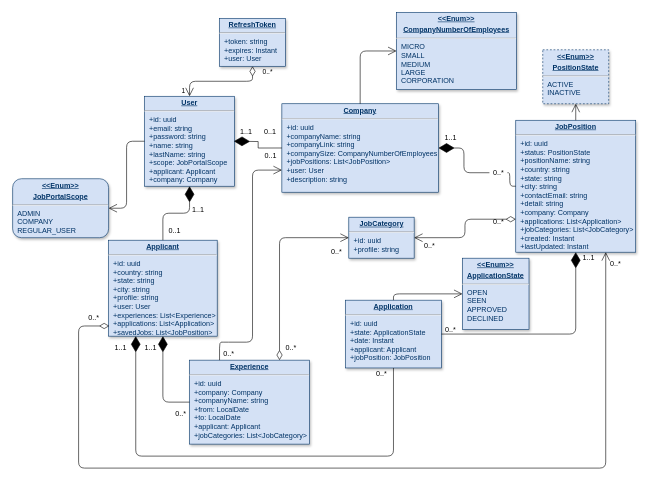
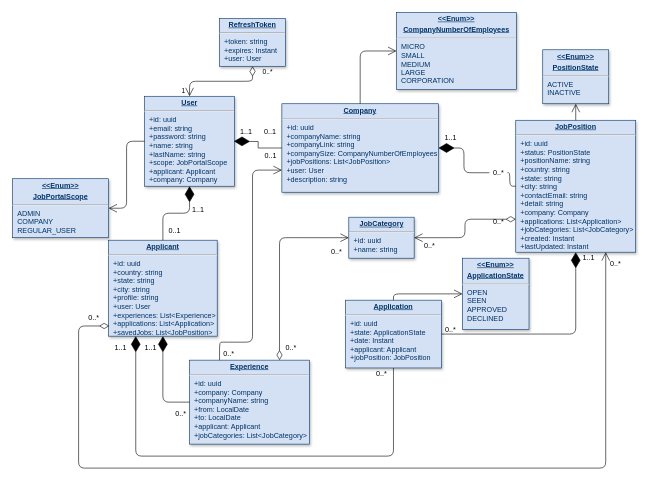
- <mxCell id="4" value="&lt;p style=&quot;margin: 0px; margin-top: 4px; text-align: center; text-decoration: underline;&quot;&gt;&lt;b&gt;&amp;lt;&amp;lt;Enum&amp;gt;&amp;gt;&lt;/b&gt;&lt;strong&gt;&lt;br&gt;&lt;/strong&gt;&lt;/p&gt;&lt;p style=&quot;margin: 0px; margin-top: 4px; text-align: center; text-decoration: underline;&quot;&gt;&lt;strong&gt;PositionState&lt;/strong&gt;&lt;/p&gt;&lt;hr&gt;&lt;p style=&quot;margin: 0px; margin-left: 8px;&quot;&gt;ACTIVE&lt;/p&gt;&lt;p style=&quot;margin: 0px; margin-left: 8px;&quot;&gt;INACTIVE&lt;/p&gt;" style="verticalAlign=top;align=left;overflow=fill;fontSize=12;fontFamily=Helvetica;html=1;strokeColor=#003366;shadow=1;fillColor=#D4E1F5;fontColor=#003366;dashed=1;" parent="1" vertex="1"><mxGeometry x="903.92" y="82.5" width="110" height="90" as="geometry" /></mxCell>
+ <mxCell id="4" value="&lt;p style=&quot;margin: 0px; margin-top: 4px; text-align: center; text-decoration: underline;&quot;&gt;&lt;b&gt;&amp;lt;&amp;lt;Enum&amp;gt;&amp;gt;&lt;/b&gt;&lt;strong&gt;&lt;br&gt;&lt;/strong&gt;&lt;/p&gt;&lt;p style=&quot;margin: 0px; margin-top: 4px; text-align: center; text-decoration: underline;&quot;&gt;&lt;strong&gt;PositionState&lt;/strong&gt;&lt;/p&gt;&lt;hr&gt;&lt;p style=&quot;margin: 0px; margin-left: 8px;&quot;&gt;ACTIVE&lt;/p&gt;&lt;p style=&quot;margin: 0px; margin-left: 8px;&quot;&gt;INACTIVE&lt;/p&gt;" style="verticalAlign=top;align=left;overflow=fill;fontSize=12;fontFamily=Helvetica;html=1;strokeColor=#003366;shadow=1;fillColor=#D4E1F5;fontColor=#003366" parent="1" vertex="1"><mxGeometry x="903.92" y="82.5" width="110" height="90" as="geometry" /></mxCell>
- <mxCell id="8" value="&lt;p style=&quot;margin: 0px; margin-top: 4px; text-align: center; text-decoration: underline;&quot;&gt;&lt;b&gt;&amp;lt;&amp;lt;Enum&amp;gt;&amp;gt;&lt;/b&gt;&lt;/p&gt;&lt;p style=&quot;margin: 0px; margin-top: 4px; text-align: center; text-decoration: underline;&quot;&gt;&lt;b&gt;JobPortalScope&lt;/b&gt;&lt;/p&gt;&lt;hr&gt;&lt;p style=&quot;margin: 0px; margin-left: 8px;&quot;&gt;ADMIN&lt;/p&gt;&lt;p style=&quot;margin: 0px; margin-left: 8px;&quot;&gt;COMPANY&lt;/p&gt;&lt;p style=&quot;margin: 0px; margin-left: 8px;&quot;&gt;REGULAR_USER&lt;/p&gt;" style="verticalAlign=top;align=left;overflow=fill;fontSize=12;fontFamily=Helvetica;html=1;strokeColor=#003366;shadow=1;fillColor=#D4E1F5;fontColor=#003366;rounded=1;" parent="1" vertex="1"><mxGeometry x="20" y="297.5" width="160" height="98.36" as="geometry" /></mxCell>
+ <mxCell id="8" value="&lt;p style=&quot;margin: 0px; margin-top: 4px; text-align: center; text-decoration: underline;&quot;&gt;&lt;b&gt;&amp;lt;&amp;lt;Enum&amp;gt;&amp;gt;&lt;/b&gt;&lt;/p&gt;&lt;p style=&quot;margin: 0px; margin-top: 4px; text-align: center; text-decoration: underline;&quot;&gt;&lt;b&gt;JobPortalScope&lt;/b&gt;&lt;/p&gt;&lt;hr&gt;&lt;p style=&quot;margin: 0px; margin-left: 8px;&quot;&gt;ADMIN&lt;/p&gt;&lt;p style=&quot;margin: 0px; margin-left: 8px;&quot;&gt;COMPANY&lt;/p&gt;&lt;p style=&quot;margin: 0px; margin-left: 8px;&quot;&gt;REGULAR_USER&lt;/p&gt;" style="verticalAlign=top;align=left;overflow=fill;fontSize=12;fontFamily=Helvetica;html=1;strokeColor=#003366;shadow=1;fillColor=#D4E1F5;fontColor=#003366" parent="1" vertex="1"><mxGeometry x="20" y="297.5" width="160" height="98.36" as="geometry" /></mxCell>
- <mxCell id="6" value="&lt;p style=&quot;margin: 0px; margin-top: 4px; text-align: center; text-decoration: underline;&quot;&gt;&lt;strong&gt;JobCategory&lt;/strong&gt;&lt;/p&gt;&lt;hr&gt;&lt;p style=&quot;margin: 0px; margin-left: 8px;&quot;&gt;+id: uuid&lt;/p&gt;&lt;p style=&quot;margin: 0px; margin-left: 8px;&quot;&gt;+profile: string&lt;/p&gt;" style="verticalAlign=top;align=left;overflow=fill;fontSize=12;fontFamily=Helvetica;html=1;strokeColor=#003366;shadow=1;fillColor=#D4E1F5;fontColor=#003366" parent="1" vertex="1"><mxGeometry x="580.54" y="361.64" width="108.92" height="68.36" as="geometry" /></mxCell>
+ <mxCell id="6" value="&lt;p style=&quot;margin: 0px; margin-top: 4px; text-align: center; text-decoration: underline;&quot;&gt;&lt;strong&gt;JobCategory&lt;/strong&gt;&lt;/p&gt;&lt;hr&gt;&lt;p style=&quot;margin: 0px; margin-left: 8px;&quot;&gt;+id: uuid&lt;/p&gt;&lt;p style=&quot;margin: 0px; margin-left: 8px;&quot;&gt;+name: string&lt;/p&gt;" style="verticalAlign=top;align=left;overflow=fill;fontSize=12;fontFamily=Helvetica;html=1;strokeColor=#003366;shadow=1;fillColor=#D4E1F5;fontColor=#003366" parent="1" vertex="1"><mxGeometry x="580.54" y="361.64" width="108.92" height="68.36" as="geometry" /></mxCell>
